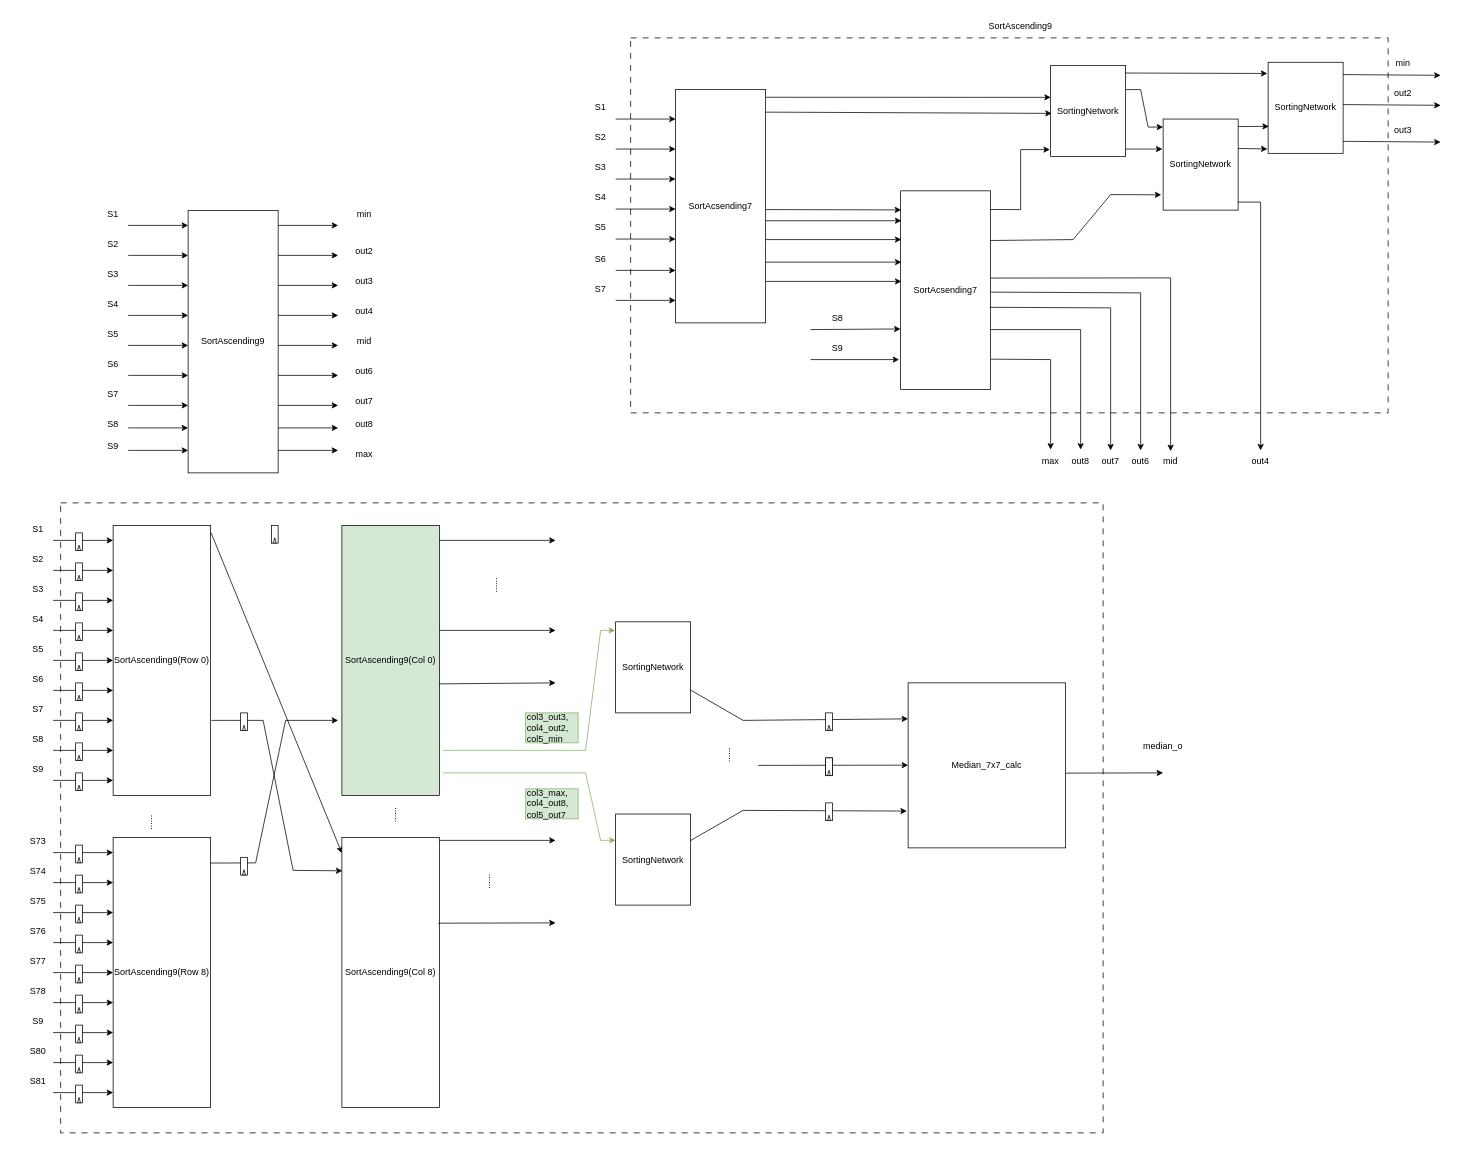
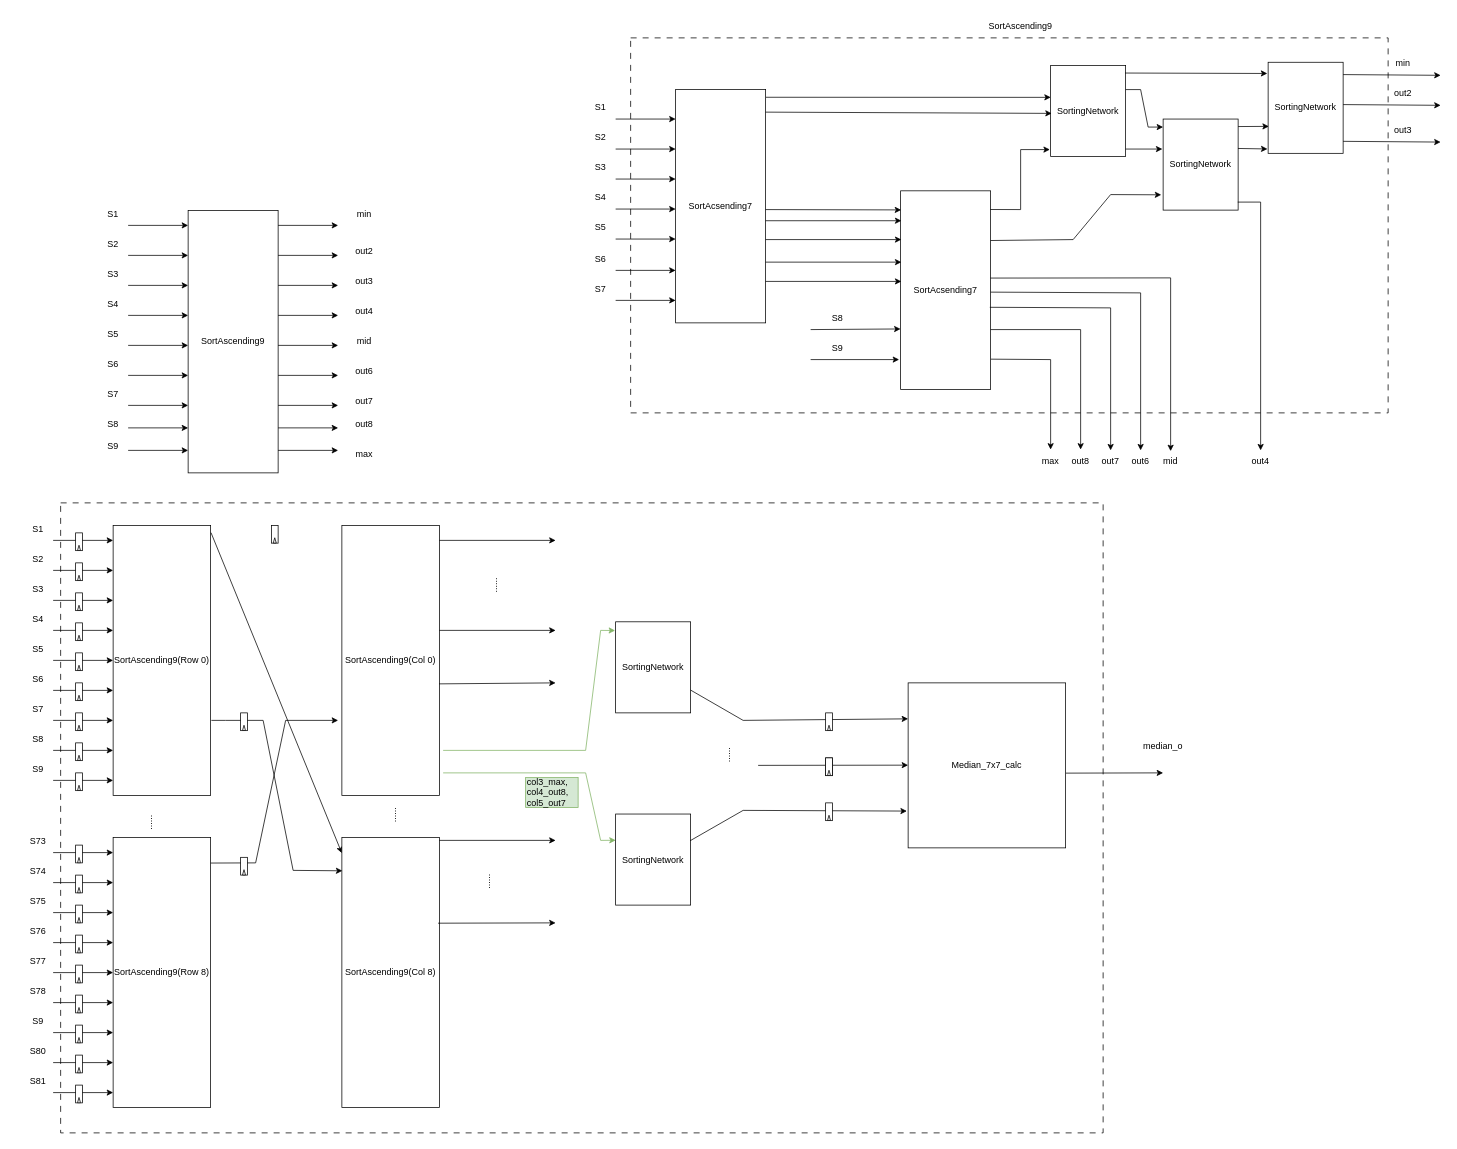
- <mxCell id="20" value="SortAscending9(Col 0)" style="rounded=0;whiteSpace=wrap;html=1;fillColor=#d5e8d4;" vertex="1" parent="1"><mxGeometry x="455" y="700" width="130" height="360" as="geometry" /></mxCell>
+ <mxCell id="20" value="SortAscending9(Col 0)" style="rounded=0;whiteSpace=wrap;html=1;" vertex="1" parent="1"><mxGeometry x="455" y="700" width="130" height="360" as="geometry" /></mxCell>
- <mxCell id="130" value="col3_out3, col4_out2, col5_min" style="text;html=1;align=left;verticalAlign=middle;whiteSpace=wrap;rounded=0;fillColor=#d5e8d4;strokeColor=#82b366;" vertex="1" parent="1"><mxGeometry x="700" y="950" width="70" height="40" as="geometry" /></mxCell>
- <mxCell id="131" value="col3_max, col4_out8, col5_out7" style="text;html=1;align=left;verticalAlign=middle;whiteSpace=wrap;rounded=0;fillColor=#d5e8d4;strokeColor=#82b366;" vertex="1" parent="1"><mxGeometry x="700" y="1051.3" width="70" height="40" as="geometry" /></mxCell>
+ <mxCell id="131" value="col3_max, col4_out8, col5_out7" style="text;html=1;align=left;verticalAlign=middle;whiteSpace=wrap;rounded=0;fillColor=#d5e8d4;strokeColor=#82b366;" vertex="1" parent="1"><mxGeometry x="700" y="1036.3" width="70" height="40" as="geometry" /></mxCell>
